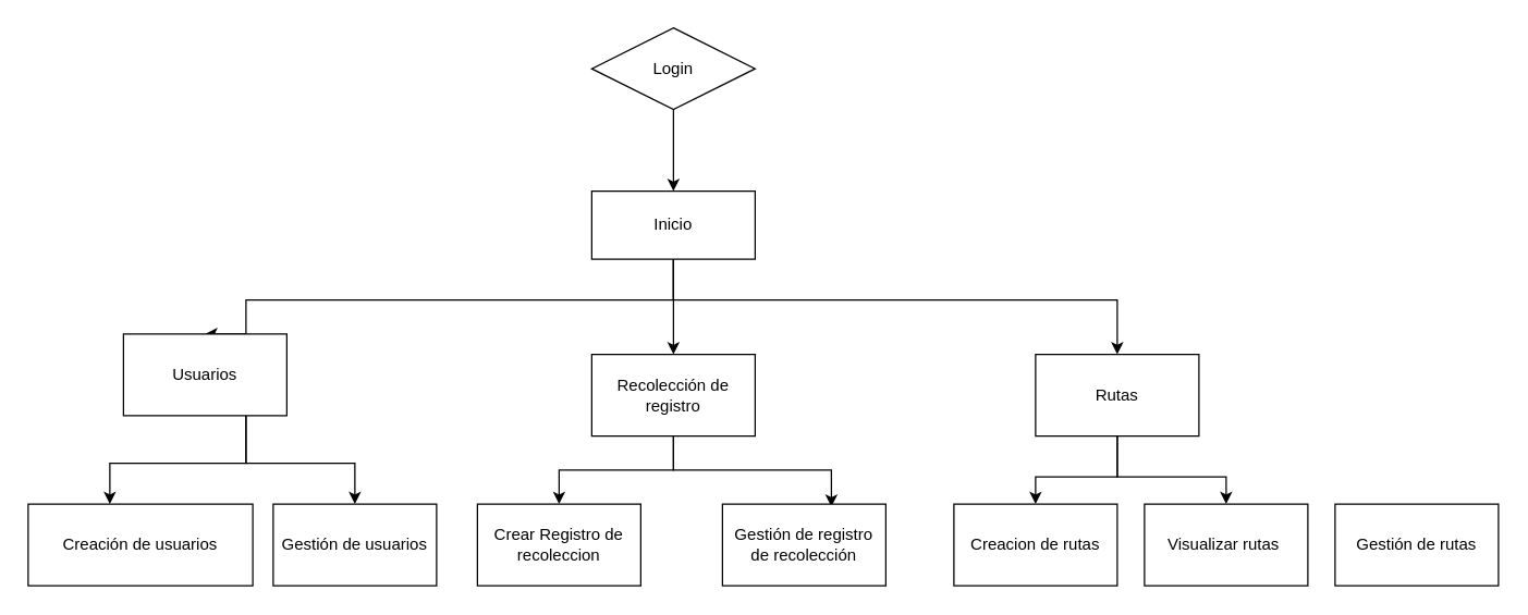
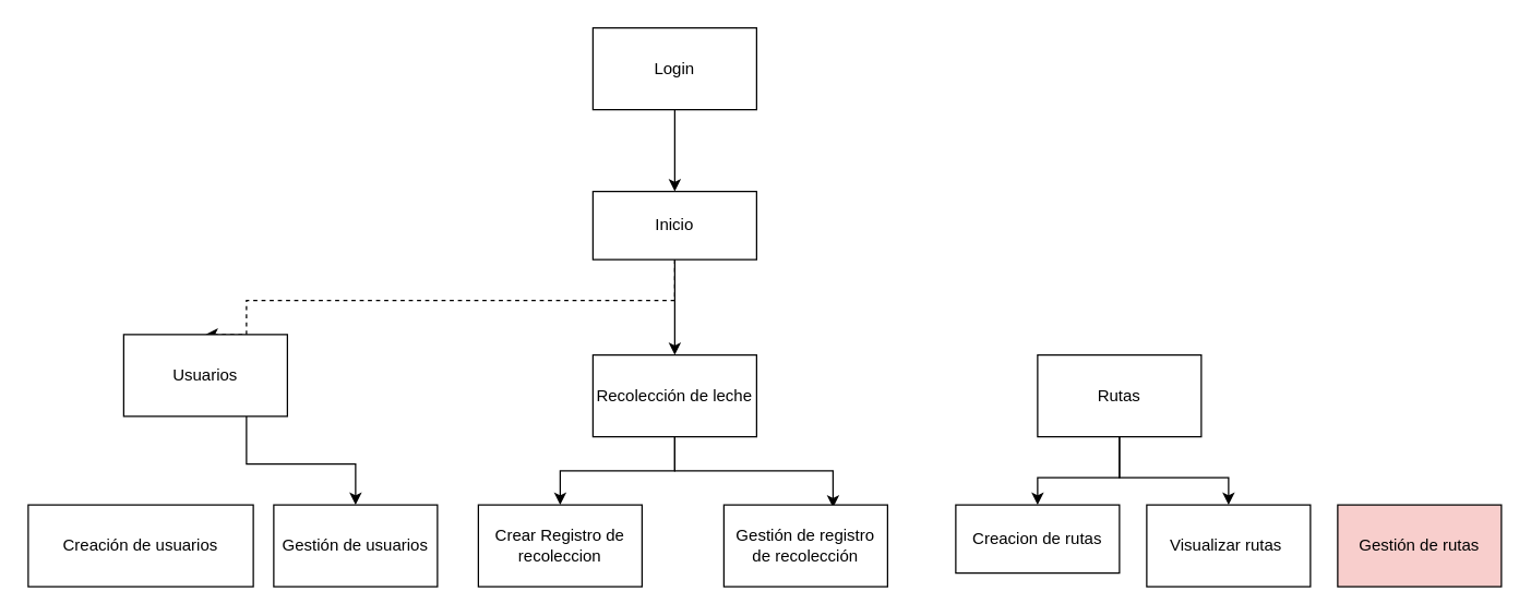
- <mxCell id="3" value="Login" style="rhombus;whiteSpace=wrap;html=1;" vertex="1" parent="1"><mxGeometry x="434" y="20" width="120" height="60" as="geometry" /></mxCell>
+ <mxCell id="3" value="Login" style="rounded=0;whiteSpace=wrap;html=1;" vertex="1" parent="1"><mxGeometry x="434" y="20" width="120" height="60" as="geometry" /></mxCell>
- <mxCell id="4" style="edgeStyle=orthogonalEdgeStyle;rounded=0;orthogonalLoop=1;jettySize=auto;html=1;entryX=0.5;entryY=0;entryDx=0;entryDy=0;" edge="1" parent="1" source="7" target="10"><mxGeometry relative="1" as="geometry"><Array as="points"><mxPoint x="494" y="220" /><mxPoint x="180" y="220" /></Array></mxGeometry></mxCell>
+ <mxCell id="4" style="edgeStyle=orthogonalEdgeStyle;rounded=0;orthogonalLoop=1;jettySize=auto;html=1;entryX=0.5;entryY=0;entryDx=0;entryDy=0;dashed=1;" edge="1" parent="1" source="7" target="10"><mxGeometry relative="1" as="geometry"><Array as="points"><mxPoint x="494" y="220" /><mxPoint x="180" y="220" /></Array></mxGeometry></mxCell>
- <mxCell id="6" style="edgeStyle=orthogonalEdgeStyle;rounded=0;orthogonalLoop=1;jettySize=auto;html=1;entryX=0.5;entryY=0;entryDx=0;entryDy=0;" edge="1" parent="1" source="7" target="16"><mxGeometry relative="1" as="geometry"><Array as="points"><mxPoint x="494" y="220" /><mxPoint x="820" y="220" /></Array></mxGeometry></mxCell>
- <mxCell id="13" value="Recolección de registro" style="rounded=0;whiteSpace=wrap;html=1;" vertex="1" parent="1"><mxGeometry x="434" y="260" width="120" height="60" as="geometry" /></mxCell>
+ <mxCell id="13" value="Recolección de leche" style="rounded=0;whiteSpace=wrap;html=1;" vertex="1" parent="1"><mxGeometry x="434" y="260" width="120" height="60" as="geometry" /></mxCell>
- <mxCell id="8" style="edgeStyle=orthogonalEdgeStyle;rounded=0;orthogonalLoop=1;jettySize=auto;html=1;" edge="1" parent="1" source="10" target="17"><mxGeometry relative="1" as="geometry"><Array as="points"><mxPoint x="180" y="340" /><mxPoint y="340" x="80" /></Array></mxGeometry></mxCell>
- <mxCell id="21" value="Creacion de rutas" style="rounded=0;whiteSpace=wrap;html=1;" vertex="1" parent="1"><mxGeometry x="700" y="370" width="120" height="60" as="geometry" /></mxCell>
+ <mxCell id="21" value="Creacion de rutas" style="rounded=0;whiteSpace=wrap;html=1;" vertex="1" parent="1"><mxGeometry x="700" y="370" width="120" height="50" as="geometry" /></mxCell>
- <mxCell id="22" value="Gestión de rutas" style="rounded=0;whiteSpace=wrap;html=1;" vertex="1" parent="1"><mxGeometry x="980" y="370" width="120" height="60" as="geometry" /></mxCell>
+ <mxCell id="22" value="Gestión de rutas" style="rounded=0;whiteSpace=wrap;html=1;fillColor=#f8cecc;" vertex="1" parent="1"><mxGeometry x="980" y="370" width="120" height="60" as="geometry" /></mxCell>
